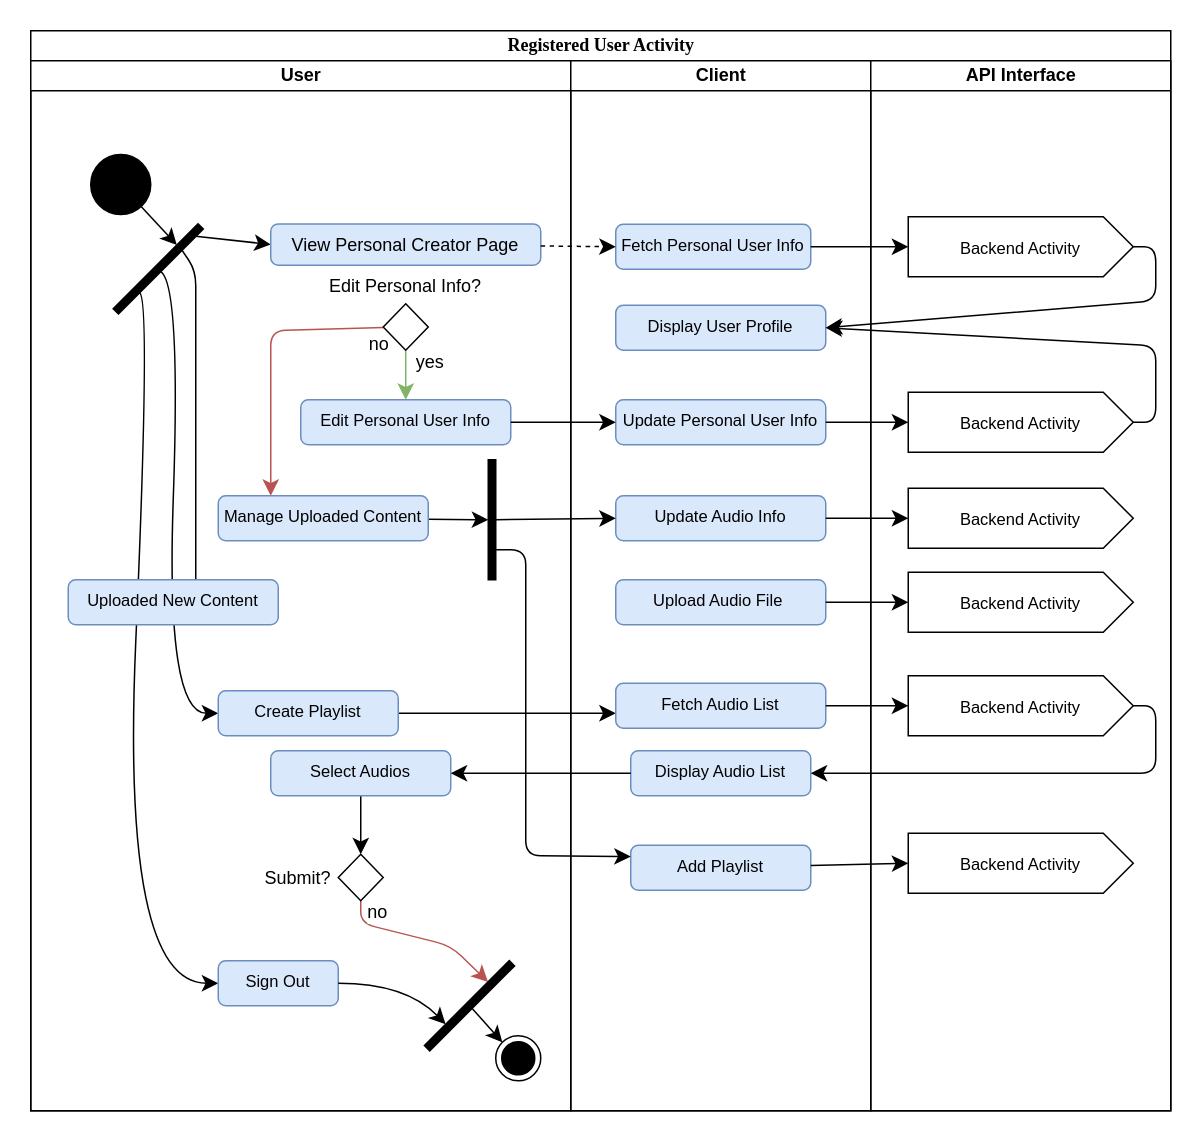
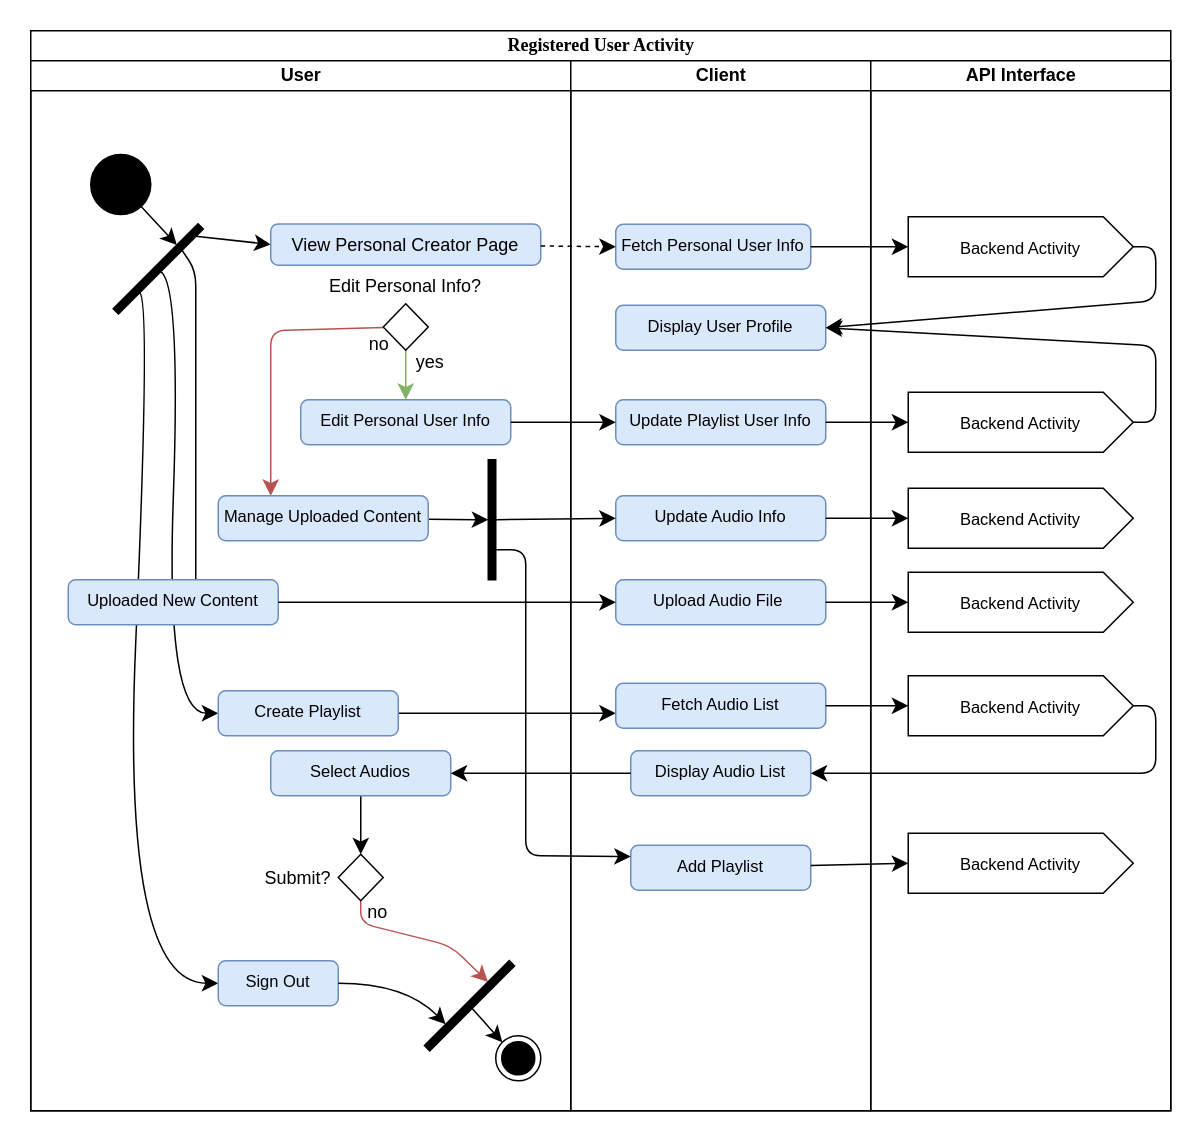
- <mxCell id="37" value="&lt;span style=&quot;font-size: 11px;&quot;&gt;Update Personal User Info&lt;/span&gt;" style="html=1;align=center;verticalAlign=top;rounded=1;absoluteArcSize=1;arcSize=10;dashed=0;whiteSpace=wrap;fillColor=#dae8fc;strokeColor=#6c8ebf;" vertex="1" parent="34"><mxGeometry x="30" y="226" width="140" height="30" as="geometry" /></mxCell>
+ <mxCell id="37" value="&lt;span style=&quot;font-size: 11px;&quot;&gt;Update Playlist User Info&lt;/span&gt;" style="html=1;align=center;verticalAlign=top;rounded=1;absoluteArcSize=1;arcSize=10;dashed=0;whiteSpace=wrap;fillColor=#dae8fc;strokeColor=#6c8ebf;" vertex="1" parent="34"><mxGeometry x="30" y="226" width="140" height="30" as="geometry" /></mxCell>
+ <mxCell id="58" style="edgeStyle=none;curved=1;rounded=0;orthogonalLoop=1;jettySize=auto;html=1;fontSize=12;startSize=8;endSize=8;entryX=0;entryY=0.5;entryDx=0;entryDy=0;exitX=1;exitY=0.5;exitDx=0;exitDy=0;" edge="1" parent="2" source="20" target="39"><mxGeometry relative="1" as="geometry"><mxPoint x="370" y="371" as="targetPoint" /></mxGeometry></mxCell>
